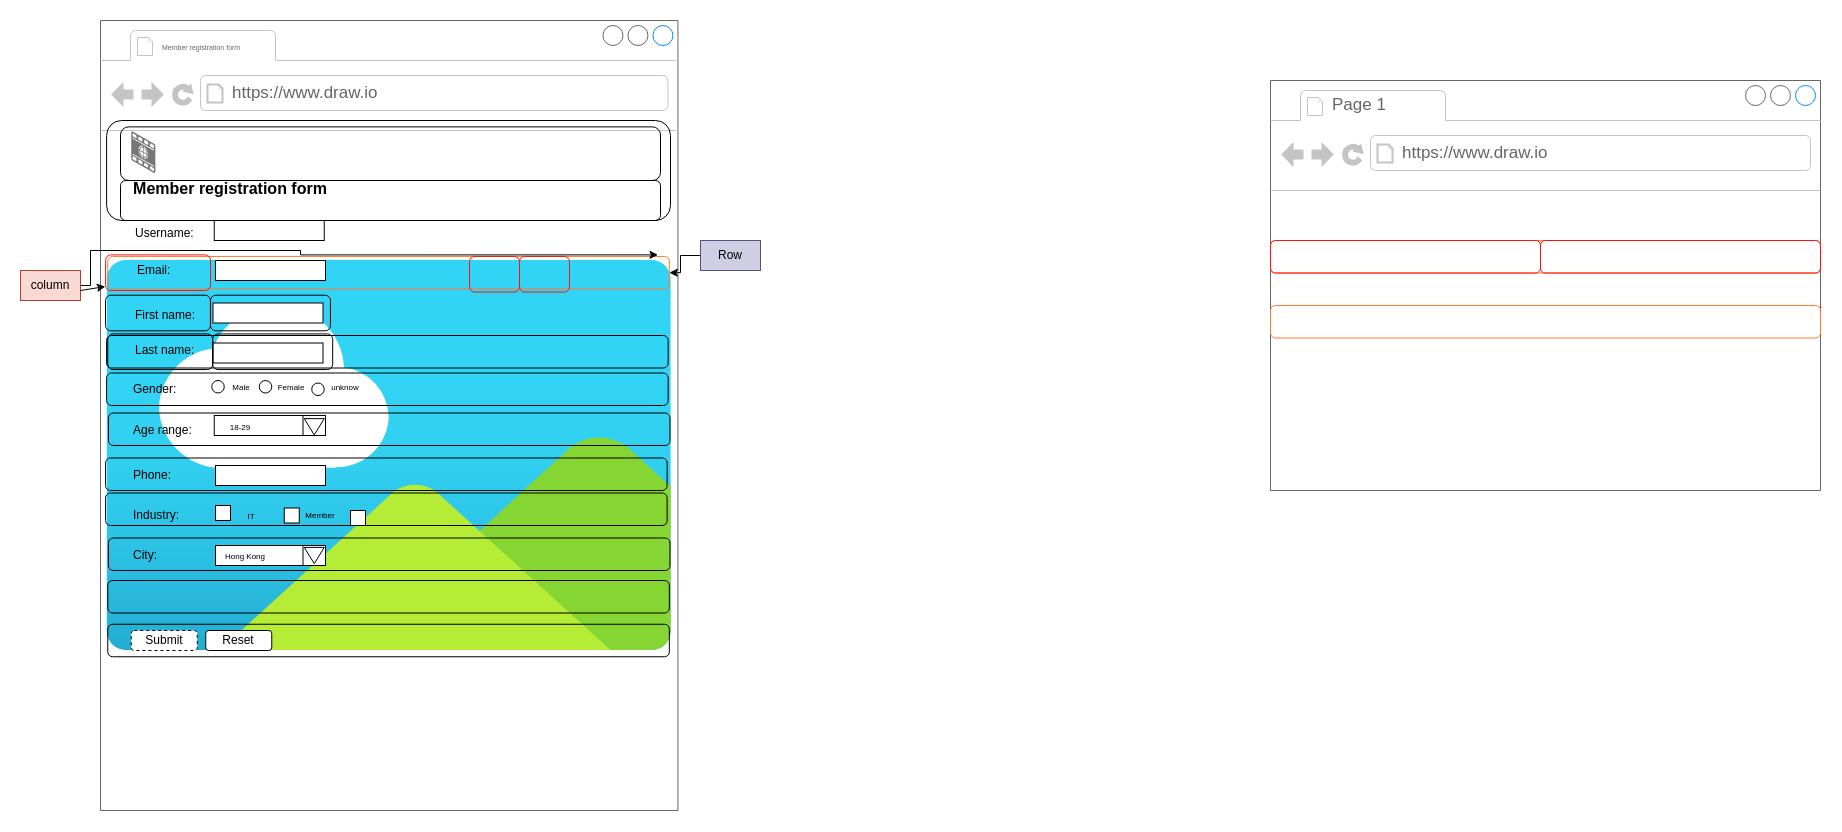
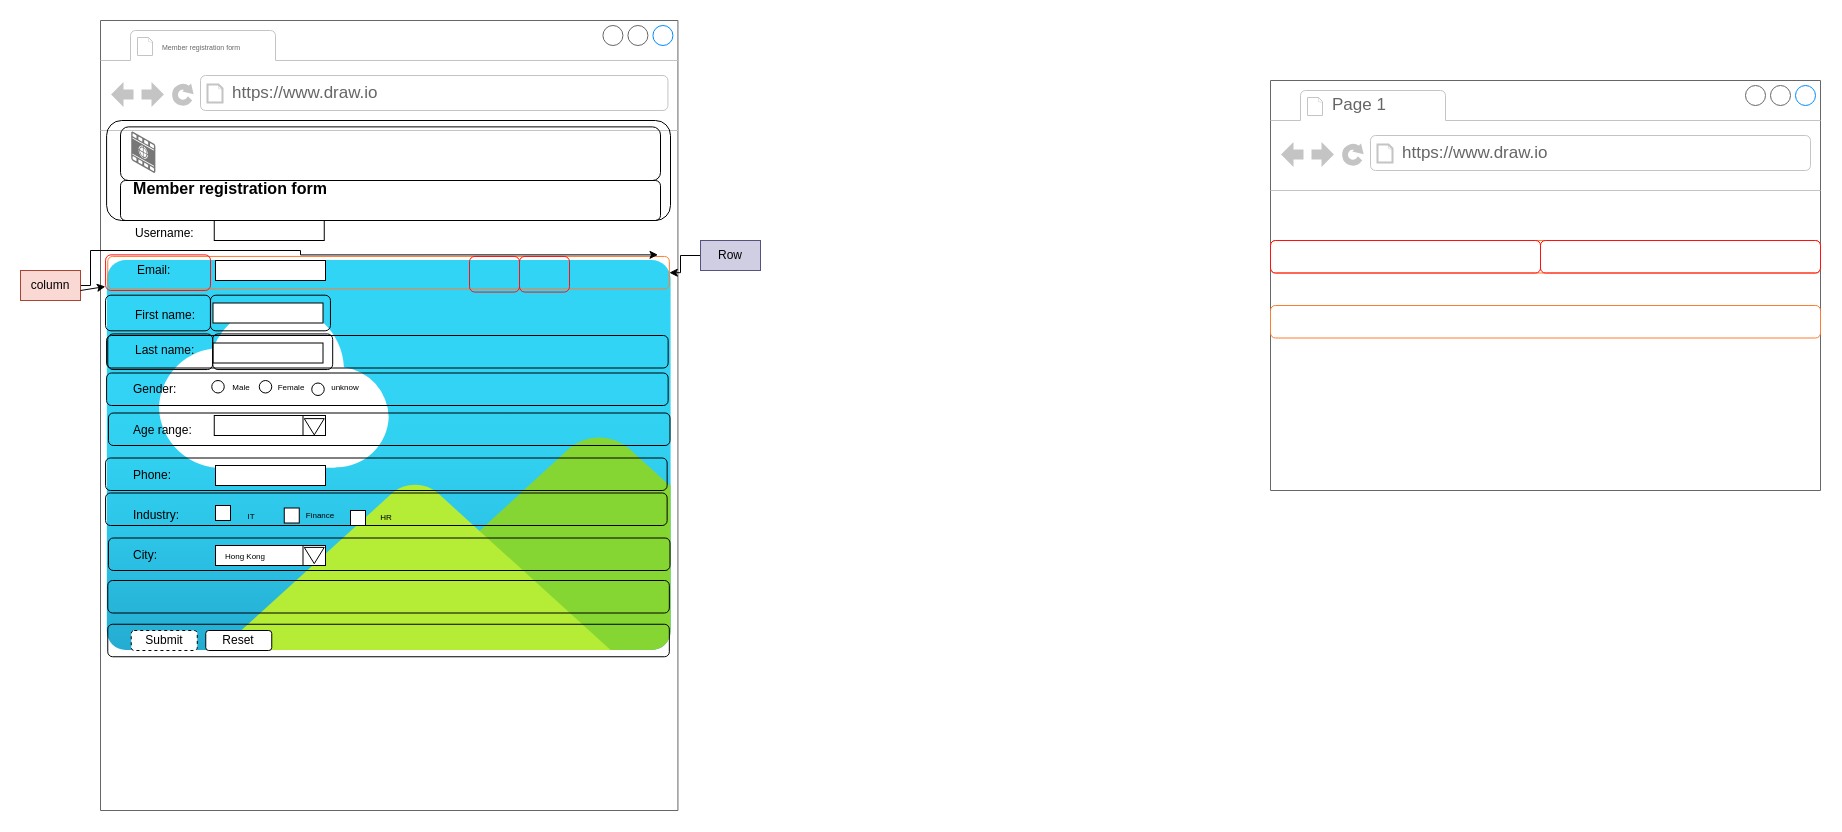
- <mxCell id="22" value="&lt;font style=&quot;font-size: 8px;&quot;&gt;18-29&lt;/font&gt;" style="text;html=1;align=center;verticalAlign=middle;whiteSpace=wrap;rounded=0;" parent="2" vertex="1"><mxGeometry x="120" y="397.5" width="40" height="17.5" as="geometry" /></mxCell>
- <mxCell id="34" value="&lt;font style=&quot;font-size: 8px;&quot;&gt;Member&lt;/font&gt;" style="text;html=1;align=center;verticalAlign=middle;whiteSpace=wrap;rounded=0;" parent="2" vertex="1"><mxGeometry x="200" y="485" width="40" height="17.5" as="geometry" /></mxCell>
+ <mxCell id="34" value="&lt;font style=&quot;font-size: 8px;&quot;&gt;Finance&lt;/font&gt;" style="text;html=1;align=center;verticalAlign=middle;whiteSpace=wrap;rounded=0;" parent="2" vertex="1"><mxGeometry x="200" y="485" width="40" height="17.5" as="geometry" /></mxCell>
+ <mxCell id="37" value="&lt;font style=&quot;font-size: 8px;&quot;&gt;HR&lt;/font&gt;" style="text;html=1;align=center;verticalAlign=middle;whiteSpace=wrap;rounded=0;" parent="2" vertex="1"><mxGeometry x="266.25" y="487.5" width="40" height="17.5" as="geometry" /></mxCell>
